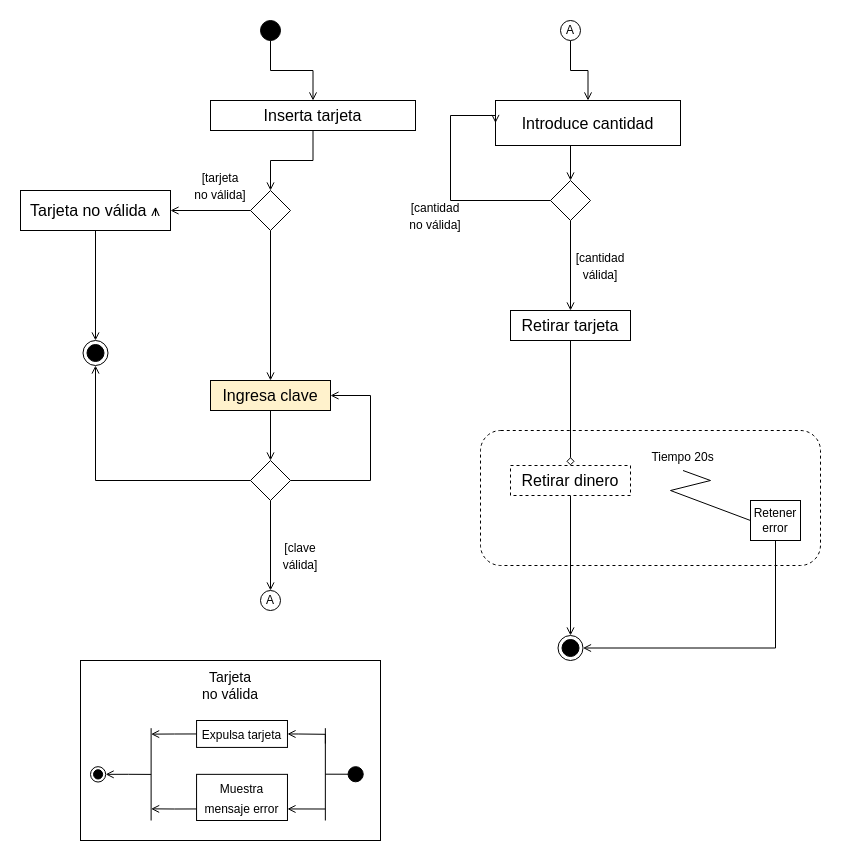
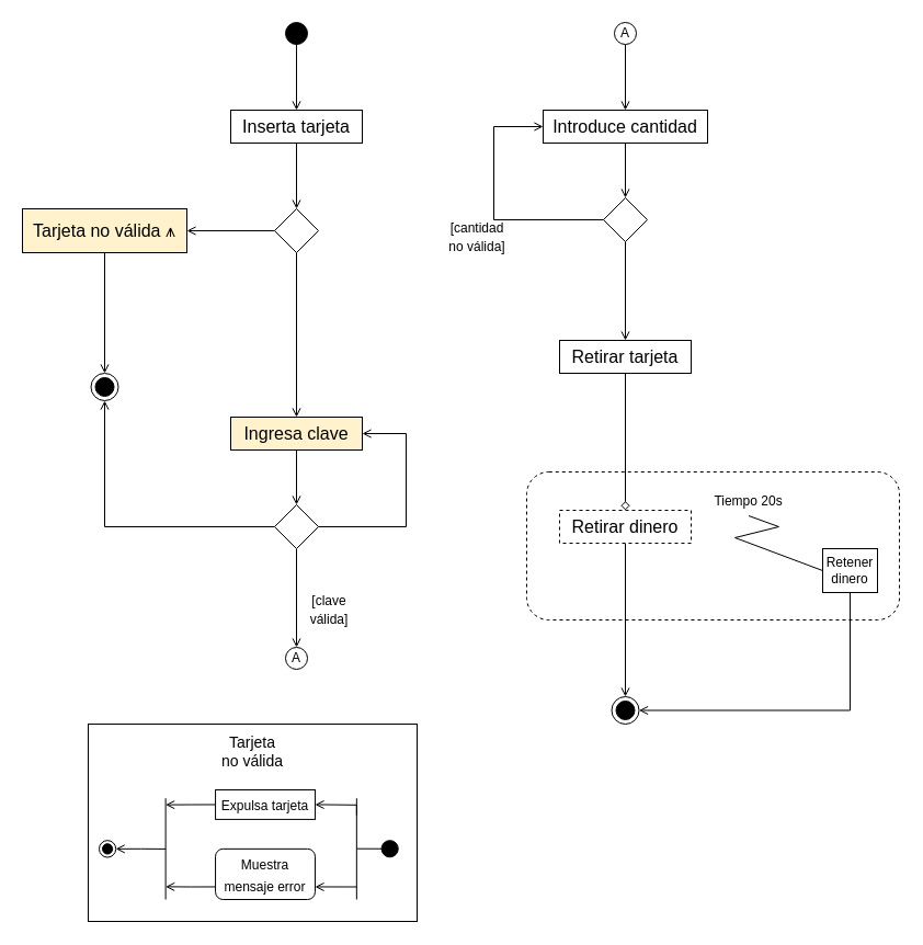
- <mxCell id="5" value="&lt;font style=&quot;font-size: 16px&quot;&gt;Inserta tarjeta&lt;/font&gt;" style="rounded=0;whiteSpace=wrap;html=1;fillColor=#FFFFFF;" vertex="1" parent="1"><mxGeometry x="210" y="100" width="205" height="30" as="geometry" /></mxCell>
+ <mxCell id="5" value="&lt;font style=&quot;font-size: 16px&quot;&gt;Inserta tarjeta&lt;/font&gt;" style="rounded=0;whiteSpace=wrap;html=1;fillColor=#FFFFFF;" vertex="1" parent="1"><mxGeometry x="210" y="100" width="120" height="30" as="geometry" /></mxCell>
- <mxCell id="40" value="&lt;font style=&quot;font-size: 16px&quot;&gt;Introduce cantidad&lt;/font&gt;" style="rounded=0;whiteSpace=wrap;html=1;fillColor=#FFFFFF;" vertex="1" parent="1"><mxGeometry x="495" y="100" width="185" height="45" as="geometry" /></mxCell>
+ <mxCell id="40" value="&lt;font style=&quot;font-size: 16px&quot;&gt;Introduce cantidad&lt;/font&gt;" style="rounded=0;whiteSpace=wrap;html=1;fillColor=#FFFFFF;" vertex="1" parent="1"><mxGeometry x="495" y="100" width="150" height="30" as="geometry" /></mxCell>
- <mxCell id="29" value="&lt;font style=&quot;font-size: 12px&quot;&gt;[tarjeta&lt;br&gt;no válida]&lt;/font&gt;" style="text;html=1;strokeColor=none;fillColor=none;align=center;verticalAlign=middle;whiteSpace=wrap;rounded=0;fontSize=14;" vertex="1" parent="1"><mxGeometry x="190" y="170" width="60" height="30" as="geometry" /></mxCell>
- <mxCell id="28" value="&lt;font style=&quot;font-size: 16px&quot;&gt;Tarjeta no válida ⩚&lt;br&gt;&lt;/font&gt;" style="rounded=0;whiteSpace=wrap;html=1;fillColor=#FFFFFF;" vertex="1" parent="1"><mxGeometry x="20" y="190" width="150" height="40" as="geometry" /></mxCell>
+ <mxCell id="28" value="&lt;font style=&quot;font-size: 16px&quot;&gt;Tarjeta no válida ⩚&lt;br&gt;&lt;/font&gt;" style="rounded=0;whiteSpace=wrap;html=1;fillColor=#fff2cc;" vertex="1" parent="1"><mxGeometry x="20" y="190" width="150" height="40" as="geometry" /></mxCell>
- <mxCell id="47" value="&lt;font style=&quot;font-size: 12px&quot;&gt;[cantidad válida]&lt;/font&gt;" style="text;html=1;strokeColor=none;fillColor=none;align=center;verticalAlign=middle;whiteSpace=wrap;rounded=0;fontSize=14;" vertex="1" parent="1"><mxGeometry x="570" y="250" width="60" height="30" as="geometry" /></mxCell>
- <mxCell id="53" value="Retener error" style="rounded=0;whiteSpace=wrap;html=1;fontSize=12;strokeColor=#000000;fillColor=default;" vertex="1" parent="1"><mxGeometry x="750" y="500" width="50" height="40" as="geometry" /></mxCell>
+ <mxCell id="53" value="Retener dinero" style="rounded=0;whiteSpace=wrap;html=1;fontSize=12;strokeColor=#000000;fillColor=default;" vertex="1" parent="1"><mxGeometry x="750" y="500" width="50" height="40" as="geometry" /></mxCell>
- <mxCell id="11" value="&lt;font style=&quot;font-size: 12px&quot;&gt;Muestra mensaje error&lt;/font&gt;" style="rounded=0;whiteSpace=wrap;html=1;fontSize=16;fillColor=default;container=1;" vertex="1" parent="8"><mxGeometry x="106.062" y="53.846" width="90.91" height="46.154" as="geometry" /></mxCell>
+ <mxCell id="11" value="&lt;font style=&quot;font-size: 12px&quot;&gt;Muestra mensaje error&lt;/font&gt;" style="whiteSpace=wrap;html=1;fontSize=16;fillColor=default;container=1;rounded=1;" vertex="1" parent="8"><mxGeometry x="106.062" y="53.846" width="90.91" height="46.154" as="geometry" /></mxCell>
